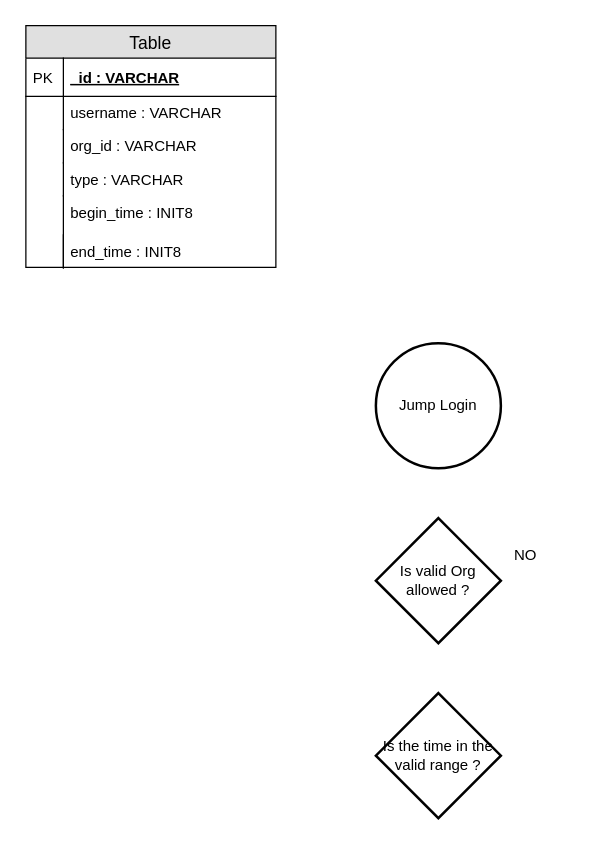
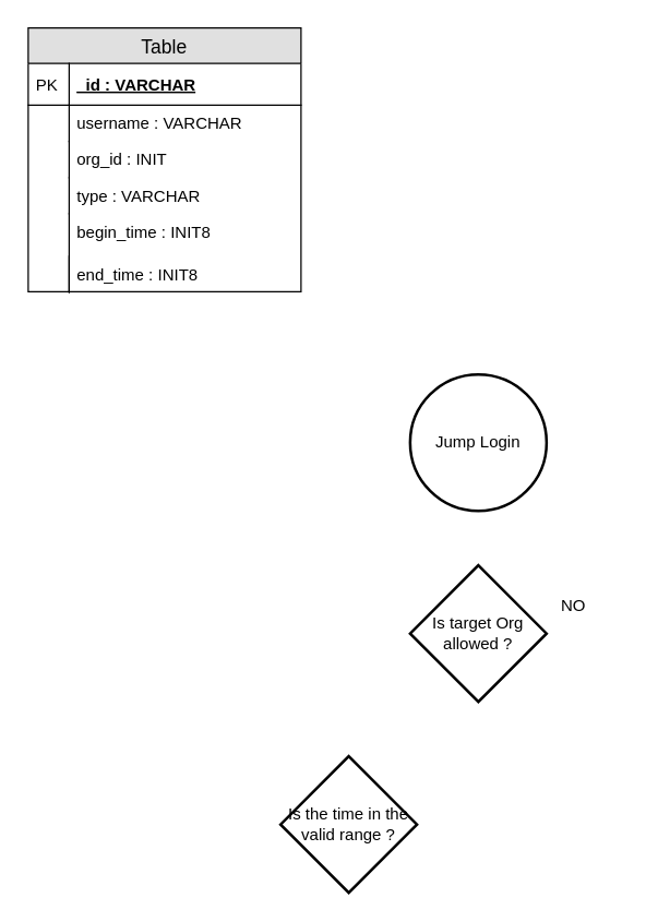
- <mxCell id="8" value="org_id : VARCHAR" style="shape=partialRectangle;top=0;left=0;right=0;bottom=0;align=left;verticalAlign=top;fillColor=none;spacingLeft=34;spacingRight=4;overflow=hidden;rotatable=0;points=[[0,0.5],[1,0.5]];portConstraint=eastwest;dropTarget=0;fontSize=12;" parent="3" vertex="1"><mxGeometry y="83.179" width="200" height="26.547" as="geometry" /></mxCell>
+ <mxCell id="8" value="org_id : INIT" style="shape=partialRectangle;top=0;left=0;right=0;bottom=0;align=left;verticalAlign=top;fillColor=none;spacingLeft=34;spacingRight=4;overflow=hidden;rotatable=0;points=[[0,0.5],[1,0.5]];portConstraint=eastwest;dropTarget=0;fontSize=12;" parent="3" vertex="1"><mxGeometry y="83.179" width="200" height="26.547" as="geometry" /></mxCell>
- <mxCell id="17" value="Is valid Org allowed ?" style="strokeWidth=2;html=1;shape=mxgraph.flowchart.decision;whiteSpace=wrap;" parent="1" vertex="1"><mxGeometry x="300" y="414" width="100" height="100" as="geometry" /></mxCell>
+ <mxCell id="17" value="Is target Org allowed ?" style="strokeWidth=2;html=1;shape=mxgraph.flowchart.decision;whiteSpace=wrap;" parent="1" vertex="1"><mxGeometry x="300" y="414" width="100" height="100" as="geometry" /></mxCell>
- <mxCell id="18" value="Is the time in the valid range ?" style="strokeWidth=2;html=1;shape=mxgraph.flowchart.decision;whiteSpace=wrap;" parent="1" vertex="1"><mxGeometry x="300" y="554" width="100" height="100" as="geometry" /></mxCell>
+ <mxCell id="18" value="Is the time in the valid range ?" style="strokeWidth=2;html=1;shape=mxgraph.flowchart.decision;whiteSpace=wrap;" parent="1" vertex="1"><mxGeometry x="205" y="554" width="100" height="100" as="geometry" /></mxCell>
